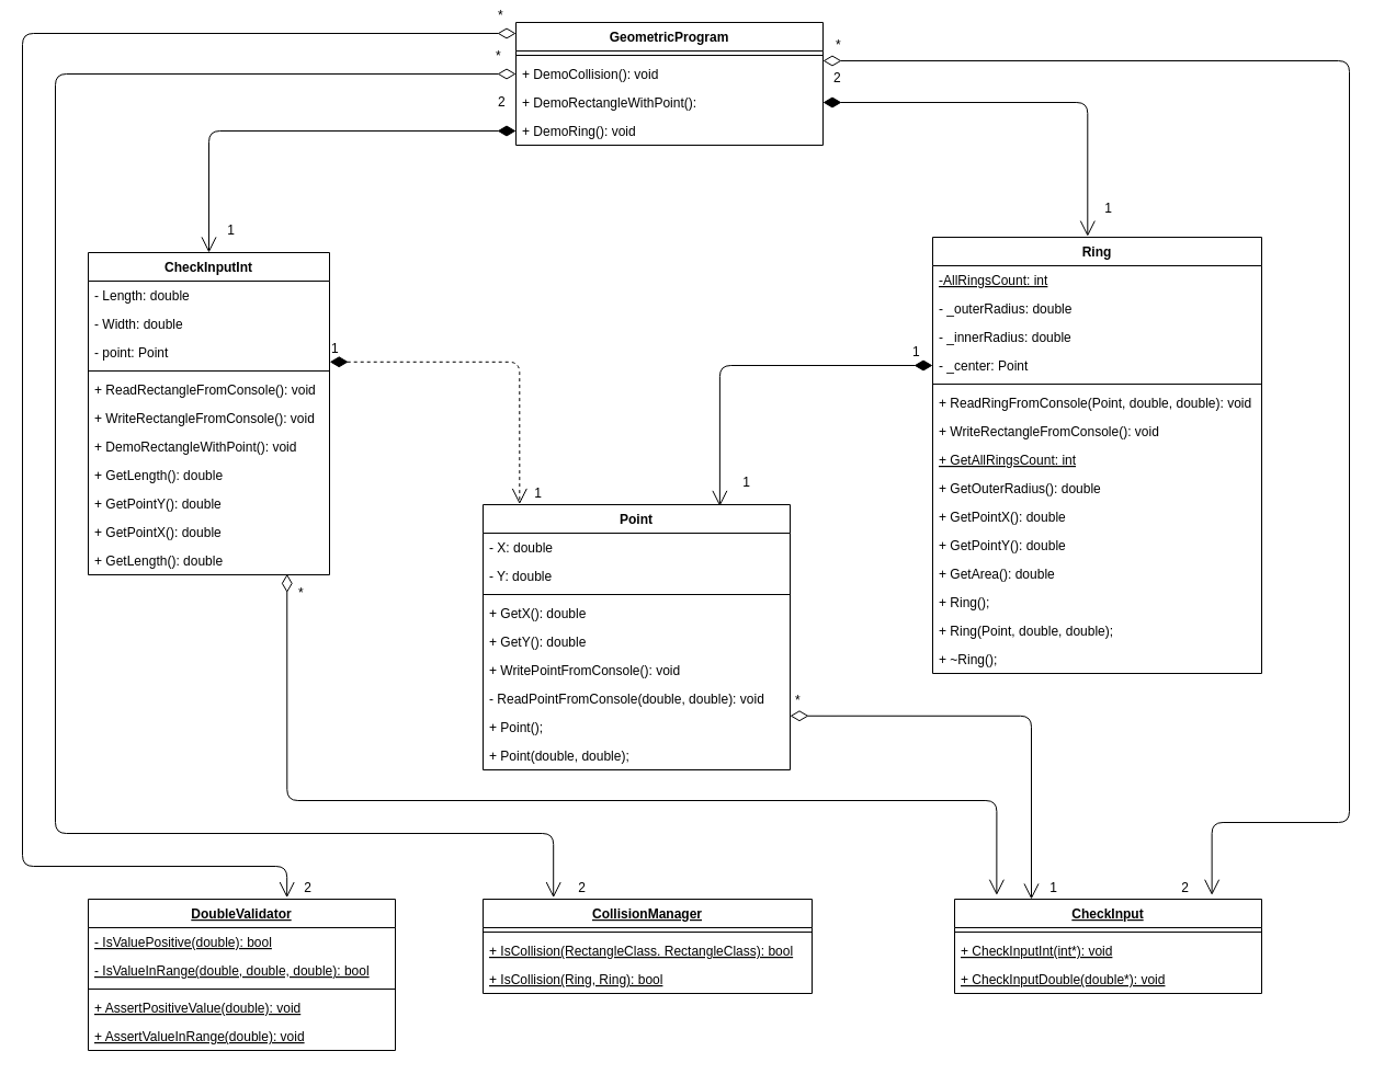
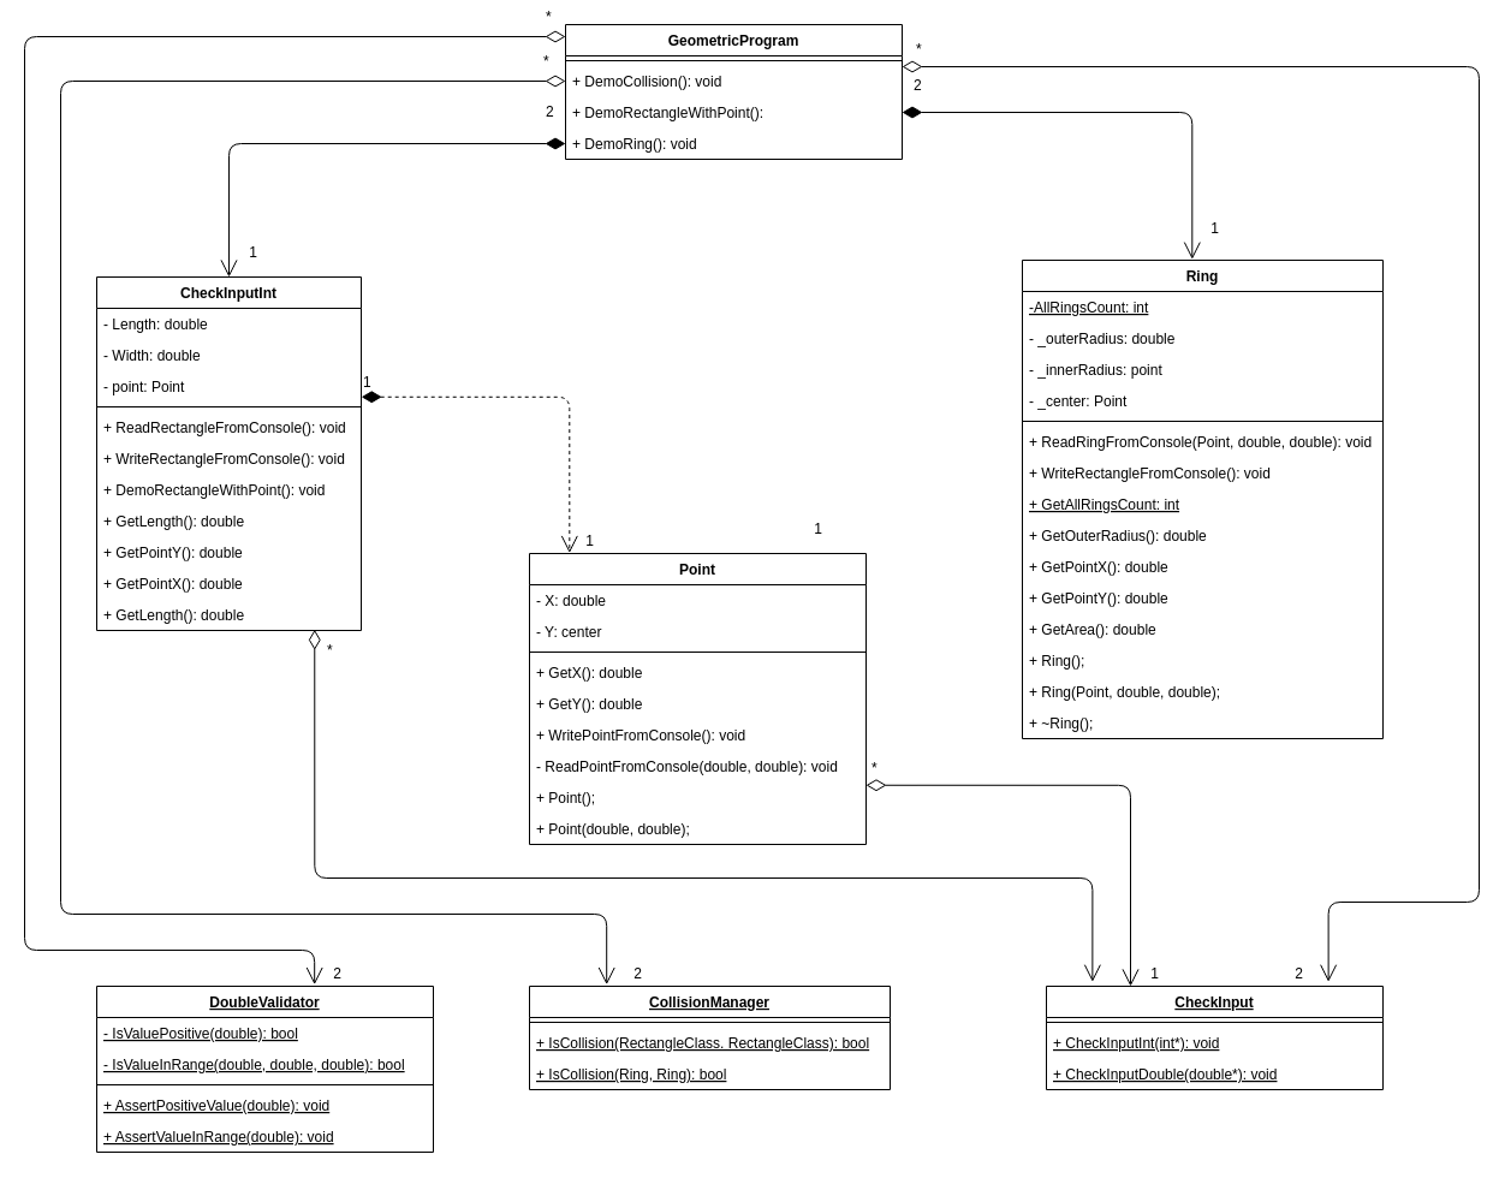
- <mxCell id="54" value="- _innerRadius: double" style="text;strokeColor=none;fillColor=none;align=left;verticalAlign=top;spacingLeft=4;spacingRight=4;overflow=hidden;rotatable=0;points=[[0,0.5],[1,0.5]];portConstraint=eastwest;" vertex="1" parent="51"><mxGeometry y="78" width="300" height="26" as="geometry" /></mxCell>
+ <mxCell id="54" value="- _innerRadius: point" style="text;strokeColor=none;fillColor=none;align=left;verticalAlign=top;spacingLeft=4;spacingRight=4;overflow=hidden;rotatable=0;points=[[0,0.5],[1,0.5]];portConstraint=eastwest;" vertex="1" parent="51"><mxGeometry y="78" width="300" height="26" as="geometry" /></mxCell>
- <mxCell id="8" value="1" style="endArrow=open;html=1;endSize=12;startArrow=diamondThin;startSize=14;startFill=1;edgeStyle=orthogonalEdgeStyle;align=left;verticalAlign=bottom;fontSize=12;exitX=0;exitY=0.5;exitDx=0;exitDy=0;entryX=0.771;entryY=0.006;entryDx=0;entryDy=0;entryPerimeter=0;" edge="1" parent="1" source="55" target="41"><mxGeometry x="-0.876" y="-3" relative="1" as="geometry"><mxPoint x="590" y="430" as="sourcePoint" /><mxPoint x="750" y="430" as="targetPoint" /><mxPoint as="offset" /></mxGeometry></mxCell>
- <mxCell id="43" value="- Y: double" style="text;strokeColor=none;fillColor=none;align=left;verticalAlign=top;spacingLeft=4;spacingRight=4;overflow=hidden;rotatable=0;points=[[0,0.5],[1,0.5]];portConstraint=eastwest;" vertex="1" parent="41"><mxGeometry y="52" width="280" height="26" as="geometry" /></mxCell>
+ <mxCell id="43" value="- Y: center" style="text;strokeColor=none;fillColor=none;align=left;verticalAlign=top;spacingLeft=4;spacingRight=4;overflow=hidden;rotatable=0;points=[[0,0.5],[1,0.5]];portConstraint=eastwest;" vertex="1" parent="41"><mxGeometry y="52" width="280" height="26" as="geometry" /></mxCell>
